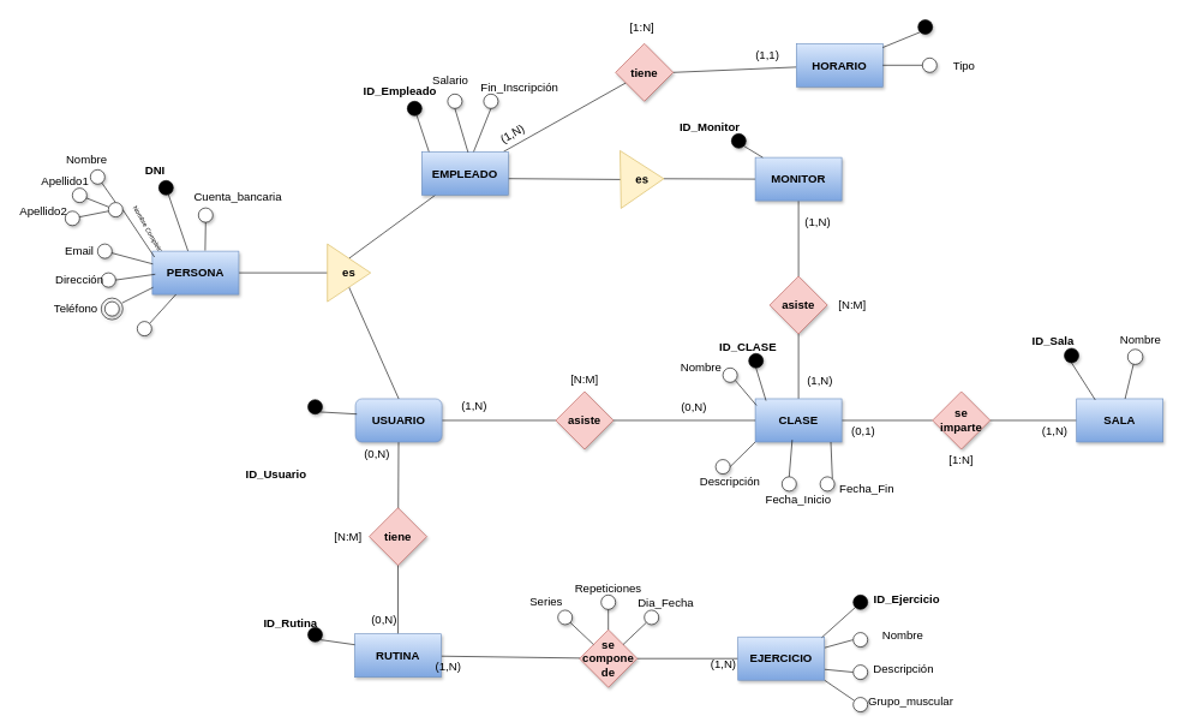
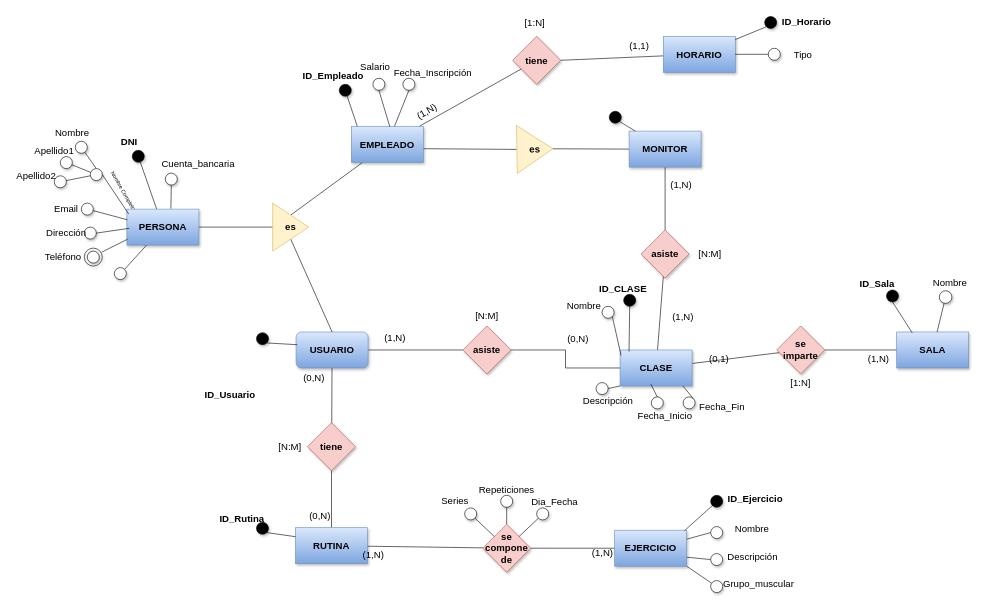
+ <mxCell id="125" value="ID_Horario" style="text;html=1;align=center;verticalAlign=middle;whiteSpace=wrap;rounded=0;fontFamily=Helvetica;fontSize=16;fontColor=default;fontStyle=1;labelBackgroundColor=none;" parent="1" vertex="1"><mxGeometry x="1314" y="20" width="60" height="30" as="geometry" /></mxCell>
- <mxCell id="89" value="&lt;span style=&quot;font-weight: 400;&quot;&gt;&lt;font&gt;Fin_Inscripción&lt;/font&gt;&lt;/span&gt;" style="text;html=1;align=center;verticalAlign=middle;whiteSpace=wrap;rounded=0;fontFamily=Helvetica;fontSize=16;fontColor=default;fontStyle=1;labelBackgroundColor=none;" parent="1" vertex="1"><mxGeometry x="681" y="110" width="80" height="20" as="geometry" /></mxCell>
+ <mxCell id="89" value="&lt;span style=&quot;font-weight: 400;&quot;&gt;&lt;font&gt;Fecha_Inscripción&lt;/font&gt;&lt;/span&gt;" style="text;html=1;align=center;verticalAlign=middle;whiteSpace=wrap;rounded=0;fontFamily=Helvetica;fontSize=16;fontColor=default;fontStyle=1;labelBackgroundColor=none;" parent="1" vertex="1"><mxGeometry x="681" y="110" width="80" height="20" as="geometry" /></mxCell>
- <mxCell id="93" value="ID_Monitor" style="text;html=1;align=center;verticalAlign=middle;whiteSpace=wrap;rounded=0;fontFamily=Helvetica;fontSize=16;fontColor=default;fontStyle=1;labelBackgroundColor=none;" parent="1" vertex="1"><mxGeometry x="955" y="160" width="60" height="30" as="geometry" /></mxCell>
- <mxCell id="95" value="CLASE" style="whiteSpace=wrap;html=1;fontSize=16;fillColor=#dae8fc;strokeColor=#6c8ebf;rounded=0;shadow=1;glass=0;gradientColor=#7ea6e0;fontStyle=1;labelBackgroundColor=none;" parent="1" vertex="1"><mxGeometry x="1048" y="552.79" width="120" height="60" as="geometry" /></mxCell>
+ <mxCell id="95" value="CLASE" style="whiteSpace=wrap;html=1;fontSize=16;fillColor=#dae8fc;strokeColor=#6c8ebf;rounded=0;shadow=1;glass=0;gradientColor=#7ea6e0;fontStyle=1;labelBackgroundColor=none;" parent="1" vertex="1"><mxGeometry x="1033" y="582.79" width="120" height="60" as="geometry" /></mxCell>
